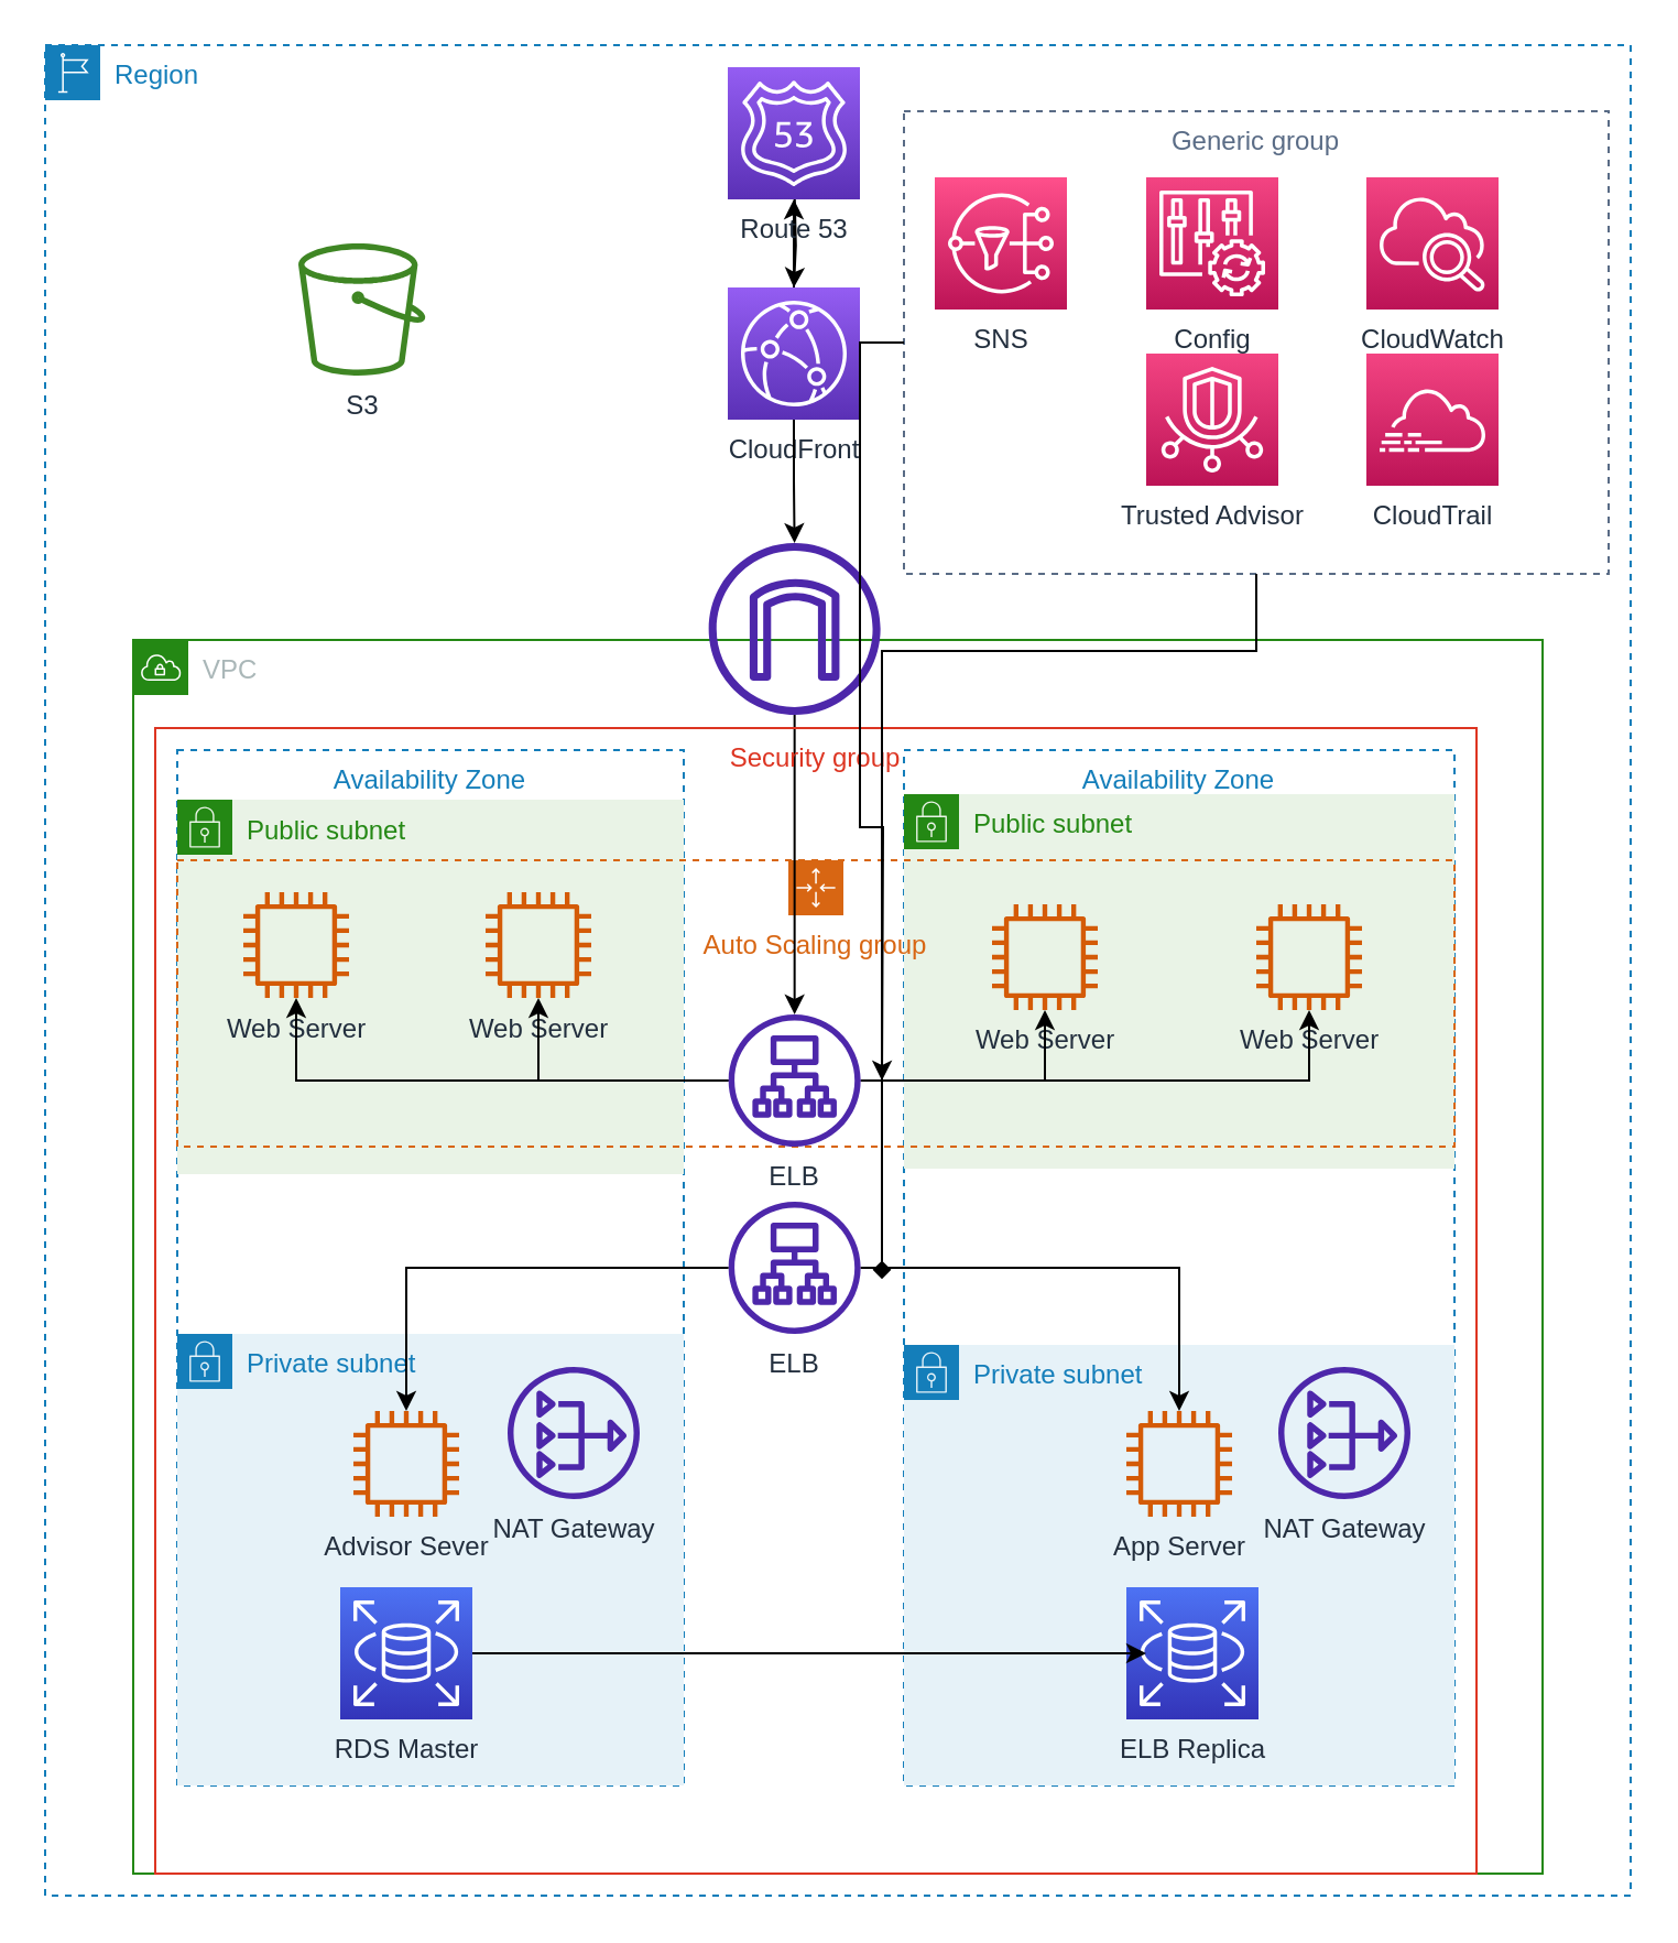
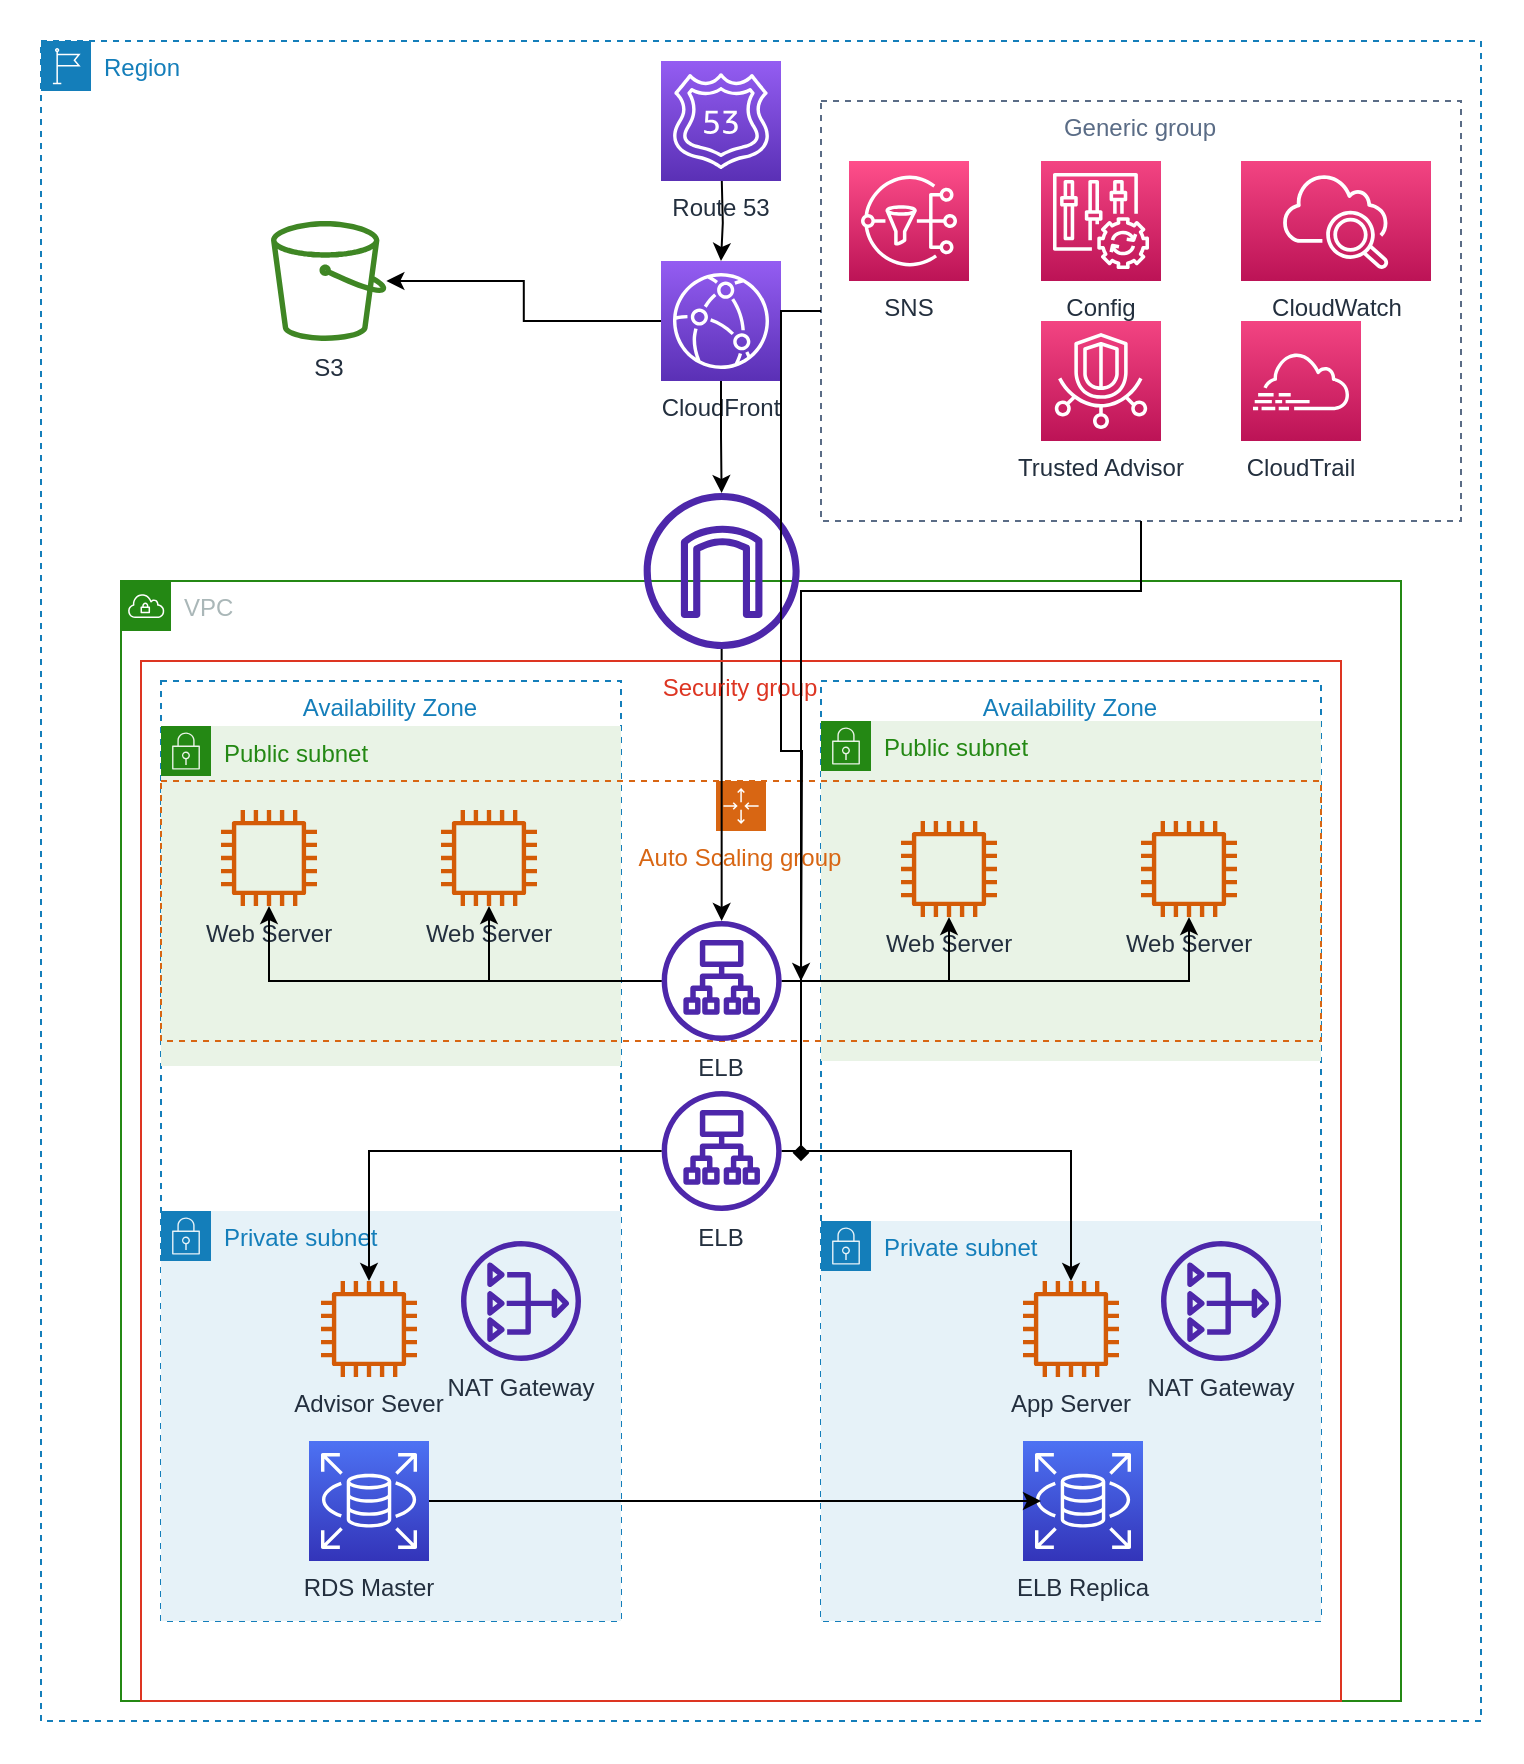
- <mxCell id="7" value="CloudWatch" style="sketch=0;points=[[0,0,0],[0.25,0,0],[0.5,0,0],[0.75,0,0],[1,0,0],[0,1,0],[0.25,1,0],[0.5,1,0],[0.75,1,0],[1,1,0],[0,0.25,0],[0,0.5,0],[0,0.75,0],[1,0.25,0],[1,0.5,0],[1,0.75,0]];points=[[0,0,0],[0.25,0,0],[0.5,0,0],[0.75,0,0],[1,0,0],[0,1,0],[0.25,1,0],[0.5,1,0],[0.75,1,0],[1,1,0],[0,0.25,0],[0,0.5,0],[0,0.75,0],[1,0.25,0],[1,0.5,0],[1,0.75,0]];outlineConnect=0;fontColor=#232F3E;gradientColor=#F34482;gradientDirection=north;fillColor=#BC1356;strokeColor=#ffffff;dashed=0;verticalLabelPosition=bottom;verticalAlign=top;align=center;html=1;fontSize=12;fontStyle=0;aspect=fixed;shape=mxgraph.aws4.resourceIcon;resIcon=mxgraph.aws4.cloudwatch_2;" vertex="1" parent="2"><mxGeometry x="600" y="60" width="60" height="60" as="geometry" /></mxCell>
+ <mxCell id="7" value="CloudWatch" style="sketch=0;points=[[0,0,0],[0.25,0,0],[0.5,0,0],[0.75,0,0],[1,0,0],[0,1,0],[0.25,1,0],[0.5,1,0],[0.75,1,0],[1,1,0],[0,0.25,0],[0,0.5,0],[0,0.75,0],[1,0.25,0],[1,0.5,0],[1,0.75,0]];points=[[0,0,0],[0.25,0,0],[0.5,0,0],[0.75,0,0],[1,0,0],[0,1,0],[0.25,1,0],[0.5,1,0],[0.75,1,0],[1,1,0],[0,0.25,0],[0,0.5,0],[0,0.75,0],[1,0.25,0],[1,0.5,0],[1,0.75,0]];outlineConnect=0;fontColor=#232F3E;gradientColor=#F34482;gradientDirection=north;fillColor=#BC1356;strokeColor=#ffffff;dashed=0;verticalLabelPosition=bottom;verticalAlign=top;align=center;html=1;fontSize=12;fontStyle=0;aspect=fixed;shape=mxgraph.aws4.resourceIcon;resIcon=mxgraph.aws4.cloudwatch_2;" vertex="1" parent="2"><mxGeometry x="600" y="60" width="95" height="60" as="geometry" /></mxCell>
- <mxCell id="4" style="edgeStyle=orthogonalEdgeStyle;rounded=0;orthogonalLoop=1;jettySize=auto;html=1;" parent="2" source="5" target="12" edge="1"><mxGeometry relative="1" as="geometry" /></mxCell>
+ <mxCell id="4" style="edgeStyle=orthogonalEdgeStyle;rounded=0;orthogonalLoop=1;jettySize=auto;html=1;" parent="2" source="5" target="6" edge="1"><mxGeometry relative="1" as="geometry" /></mxCell>
